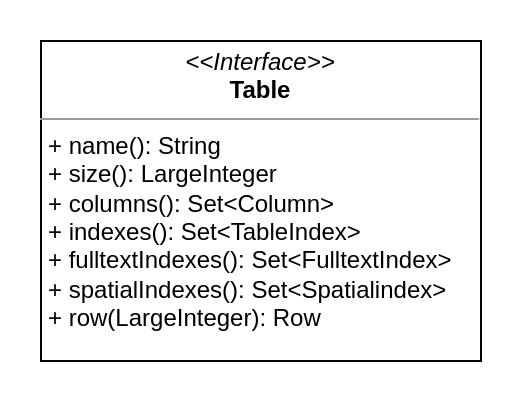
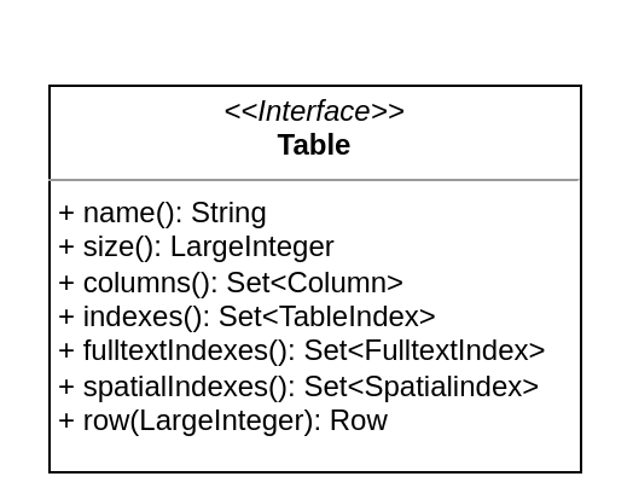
- <mxCell id="2" value="&lt;p style=&quot;margin:0px;margin-top:4px;text-align:center;&quot;&gt;&lt;i&gt;&amp;lt;&amp;lt;Interface&amp;gt;&amp;gt;&lt;/i&gt;&lt;br&gt;&lt;b&gt;Table&lt;/b&gt;&lt;/p&gt;&lt;hr size=&quot;1&quot;&gt;&lt;p style=&quot;margin:0px;margin-left:4px;&quot;&gt;&lt;/p&gt;&lt;p style=&quot;margin:0px;margin-left:4px;&quot;&gt;+ name(): String&lt;/p&gt;&lt;p style=&quot;margin:0px;margin-left:4px;&quot;&gt;+ size(): LargeInteger&lt;br&gt;+ columns(): Set&amp;lt;Column&amp;gt;&lt;/p&gt;&lt;p style=&quot;margin:0px;margin-left:4px;&quot;&gt;+ indexes(): Set&amp;lt;TableIndex&amp;gt;&lt;/p&gt;&lt;p style=&quot;margin:0px;margin-left:4px;&quot;&gt;+ fulltextIndexes(): Set&amp;lt;FulltextIndex&amp;gt;&lt;/p&gt;&lt;p style=&quot;margin:0px;margin-left:4px;&quot;&gt;+ spatialIndexes(): Set&amp;lt;Spatialindex&amp;gt;&lt;/p&gt;&lt;p style=&quot;margin:0px;margin-left:4px;&quot;&gt;+ row(LargeInteger): Row&lt;/p&gt;" style="verticalAlign=top;align=left;overflow=fill;fontSize=12;fontFamily=Helvetica;html=1;whiteSpace=wrap;" parent="1" vertex="1"><mxGeometry x="20" y="20" width="220" height="160" as="geometry" /></mxCell>
+ <mxCell id="2" value="&lt;p style=&quot;margin:0px;margin-top:4px;text-align:center;&quot;&gt;&lt;i&gt;&amp;lt;&amp;lt;Interface&amp;gt;&amp;gt;&lt;/i&gt;&lt;br&gt;&lt;b&gt;Table&lt;/b&gt;&lt;/p&gt;&lt;hr size=&quot;1&quot;&gt;&lt;p style=&quot;margin:0px;margin-left:4px;&quot;&gt;&lt;/p&gt;&lt;p style=&quot;margin:0px;margin-left:4px;&quot;&gt;+ name(): String&lt;/p&gt;&lt;p style=&quot;margin:0px;margin-left:4px;&quot;&gt;+ size(): LargeInteger&lt;br&gt;+ columns(): Set&amp;lt;Column&amp;gt;&lt;/p&gt;&lt;p style=&quot;margin:0px;margin-left:4px;&quot;&gt;+ indexes(): Set&amp;lt;TableIndex&amp;gt;&lt;/p&gt;&lt;p style=&quot;margin:0px;margin-left:4px;&quot;&gt;+ fulltextIndexes(): Set&amp;lt;FulltextIndex&amp;gt;&lt;/p&gt;&lt;p style=&quot;margin:0px;margin-left:4px;&quot;&gt;+ spatialIndexes(): Set&amp;lt;Spatialindex&amp;gt;&lt;/p&gt;&lt;p style=&quot;margin:0px;margin-left:4px;&quot;&gt;+ row(LargeInteger): Row&lt;/p&gt;" style="verticalAlign=top;align=left;overflow=fill;fontSize=12;fontFamily=Helvetica;html=1;whiteSpace=wrap;" parent="1" vertex="1"><mxGeometry x="20" y="35" width="220" height="160" as="geometry" /></mxCell>
